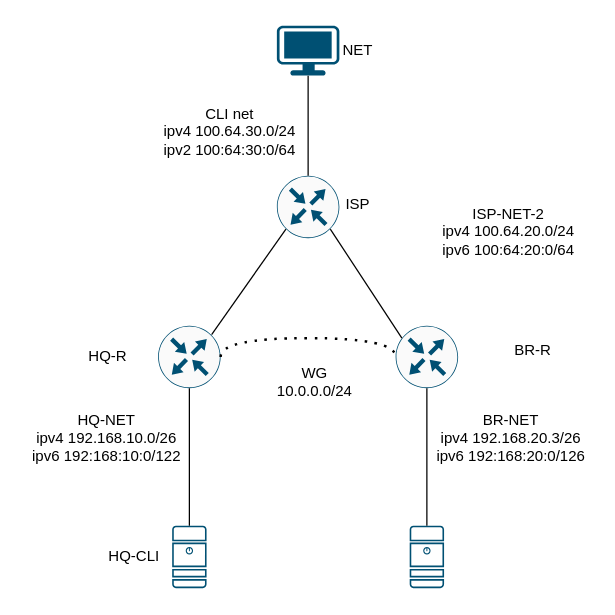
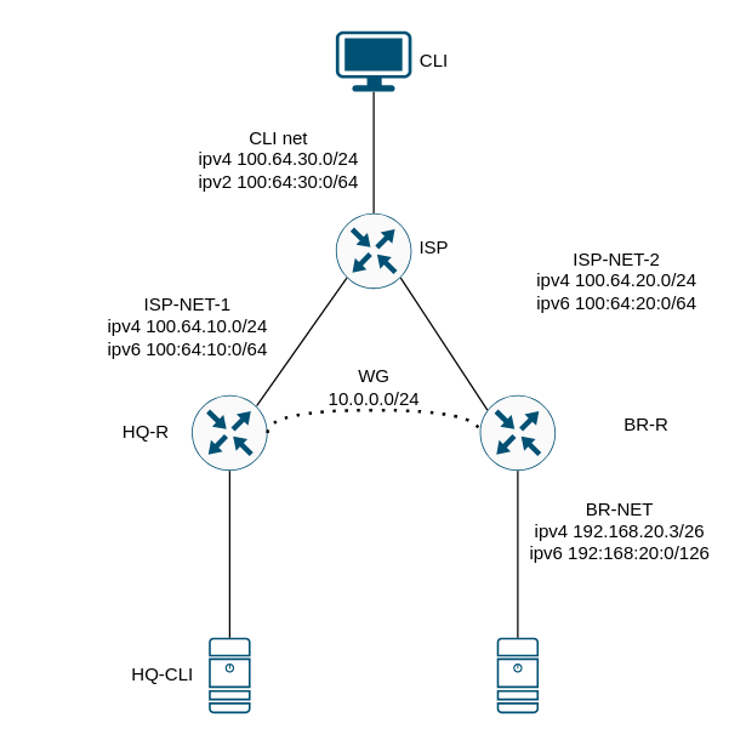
- <mxCell id="17" value="NET" style="text;html=1;strokeColor=none;fillColor=none;align=center;verticalAlign=middle;whiteSpace=wrap;rounded=0;" vertex="1" parent="1"><mxGeometry x="256" y="25" width="60" height="30" as="geometry" /></mxCell>
+ <mxCell id="17" value="CLI" style="text;html=1;strokeColor=none;fillColor=none;align=center;verticalAlign=middle;whiteSpace=wrap;rounded=0;" vertex="1" parent="1"><mxGeometry x="256" y="25" width="60" height="30" as="geometry" /></mxCell>
+ <mxCell id="15" value="ISP-NET-1&lt;br&gt;ipv4 100.64.10.0/24&lt;div&gt;ipv6 100:64:10:0/64&lt;/div&gt;" style="text;html=1;strokeColor=none;fillColor=none;align=center;verticalAlign=middle;whiteSpace=wrap;rounded=0;" vertex="1" parent="1"><mxGeometry x="66" y="200" width="115" height="30" as="geometry" /></mxCell>
- <mxCell id="22" value="HQ-R" style="text;html=1;strokeColor=none;fillColor=none;align=center;verticalAlign=middle;whiteSpace=wrap;rounded=0;" vertex="1" parent="1"><mxGeometry x="56" y="270" width="60" height="30" as="geometry" /></mxCell>
+ <mxCell id="22" value="HQ-R" style="text;html=1;strokeColor=none;fillColor=none;align=center;verticalAlign=middle;whiteSpace=wrap;rounded=0;" vertex="1" parent="1"><mxGeometry x="66" y="270" width="60" height="30" as="geometry" /></mxCell>
- <mxCell id="19" value="WG 10.0.0.0/24" style="text;html=1;align=center;verticalAlign=middle;whiteSpace=wrap;rounded=0;" vertex="1" parent="1"><mxGeometry x="213.5" y="290" width="75" height="30" as="geometry" /></mxCell>
+ <mxCell id="19" value="WG 10.0.0.0/24" style="text;html=1;align=center;verticalAlign=middle;whiteSpace=wrap;rounded=0;" vertex="1" parent="1"><mxGeometry x="208.5" y="240" width="75" height="30" as="geometry" /></mxCell>
- <mxCell id="13" value="HQ-NET&lt;br&gt;ipv4 192.168.10.0/26&lt;div&gt;ipv6 192:168:10:0/122&lt;/div&gt;" style="text;html=1;strokeColor=none;fillColor=none;align=center;verticalAlign=middle;whiteSpace=wrap;rounded=0;" vertex="1" parent="1"><mxGeometry x="20" y="335" width="130" height="30" as="geometry" /></mxCell>
